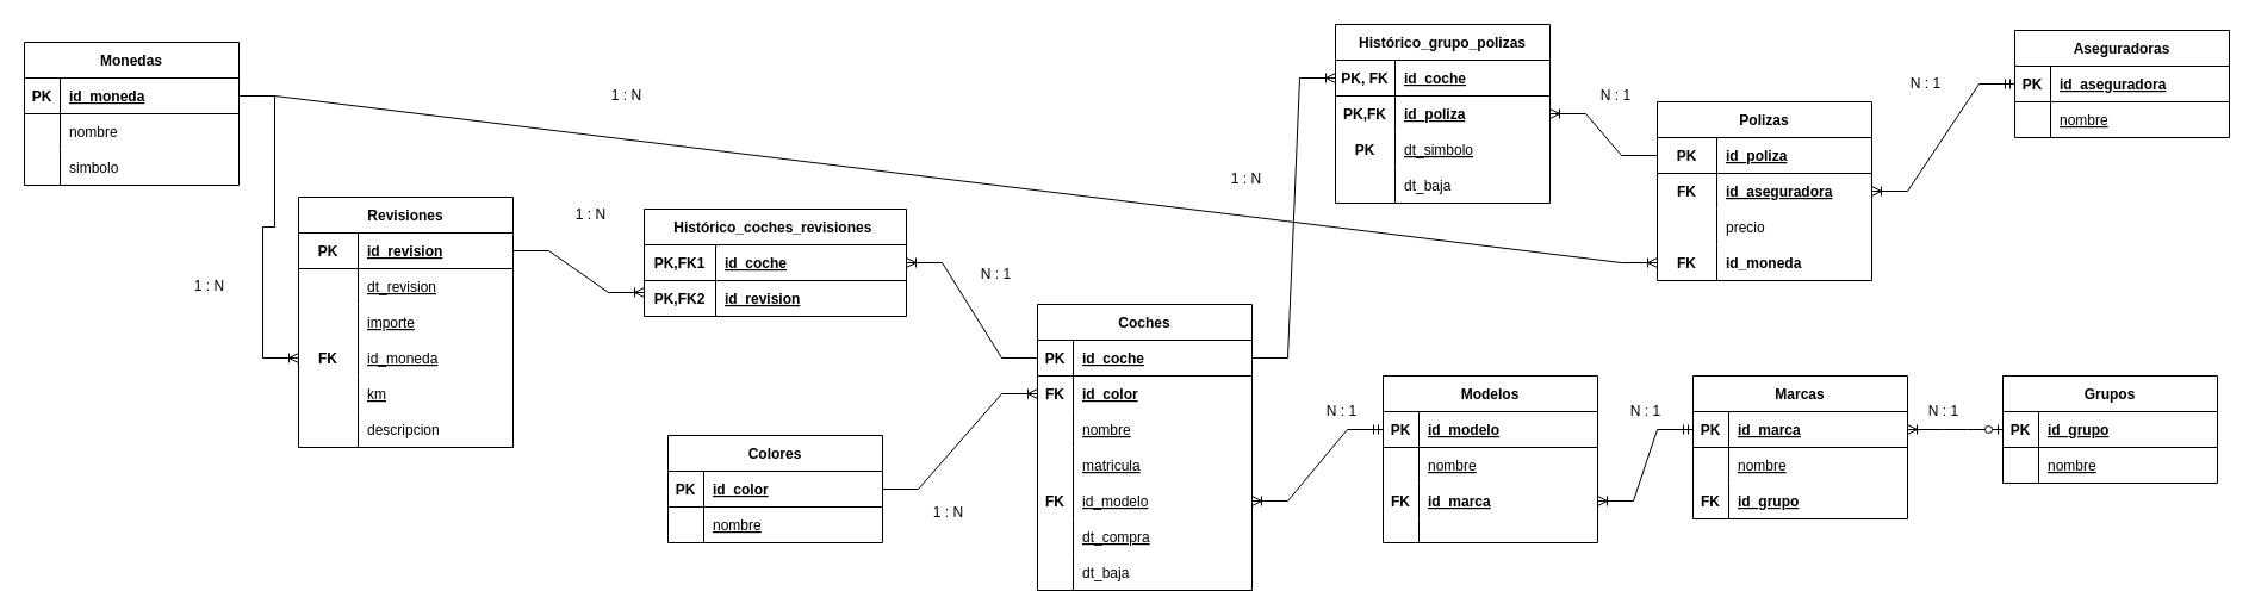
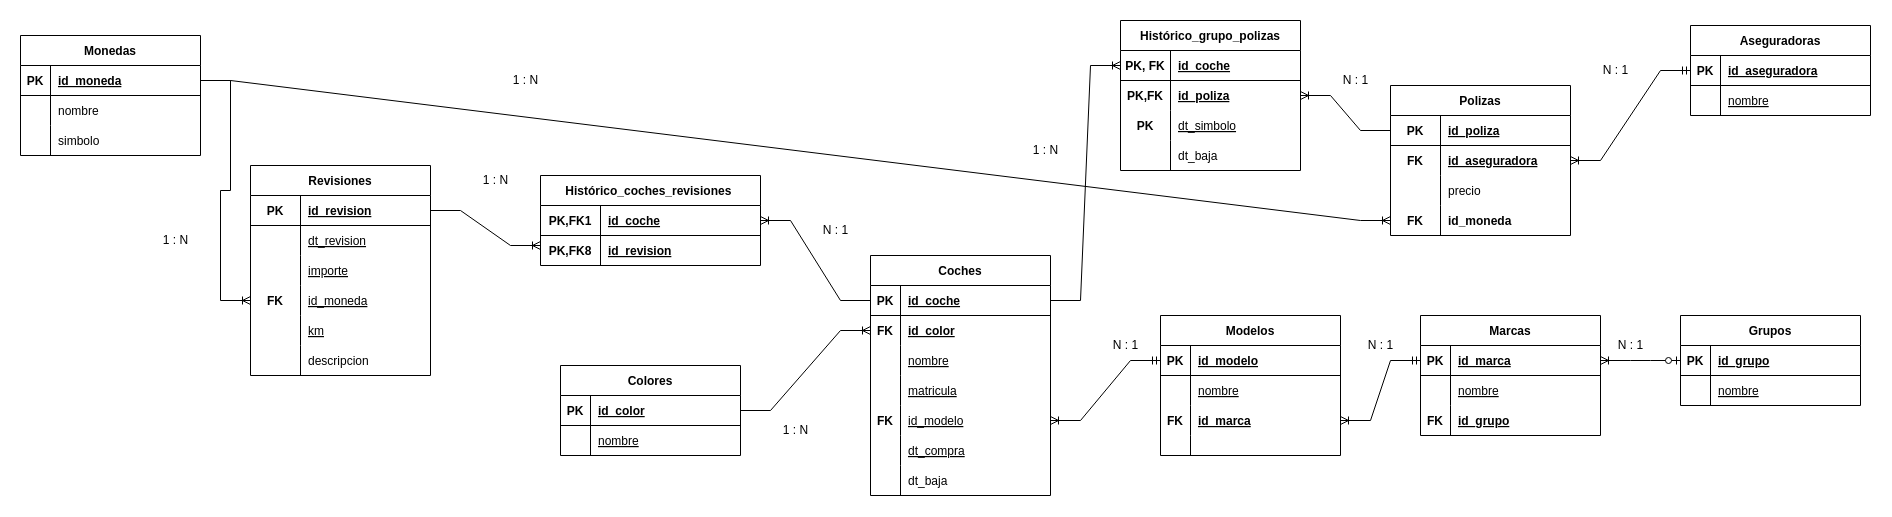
- <mxCell id="128" value="PK,FK2" style="shape=partialRectangle;connectable=0;fillColor=none;top=0;left=0;bottom=0;right=0;fontStyle=1;overflow=hidden;" parent="1" vertex="1"><mxGeometry x="540" y="235" width="60" height="30" as="geometry"><mxRectangle width="60" height="30" as="alternateBounds" /></mxGeometry></mxCell>
+ <mxCell id="128" value="PK,FK8" style="shape=partialRectangle;connectable=0;fillColor=none;top=0;left=0;bottom=0;right=0;fontStyle=1;overflow=hidden;" parent="1" vertex="1"><mxGeometry x="540" y="235" width="60" height="30" as="geometry"><mxRectangle width="60" height="30" as="alternateBounds" /></mxGeometry></mxCell>
